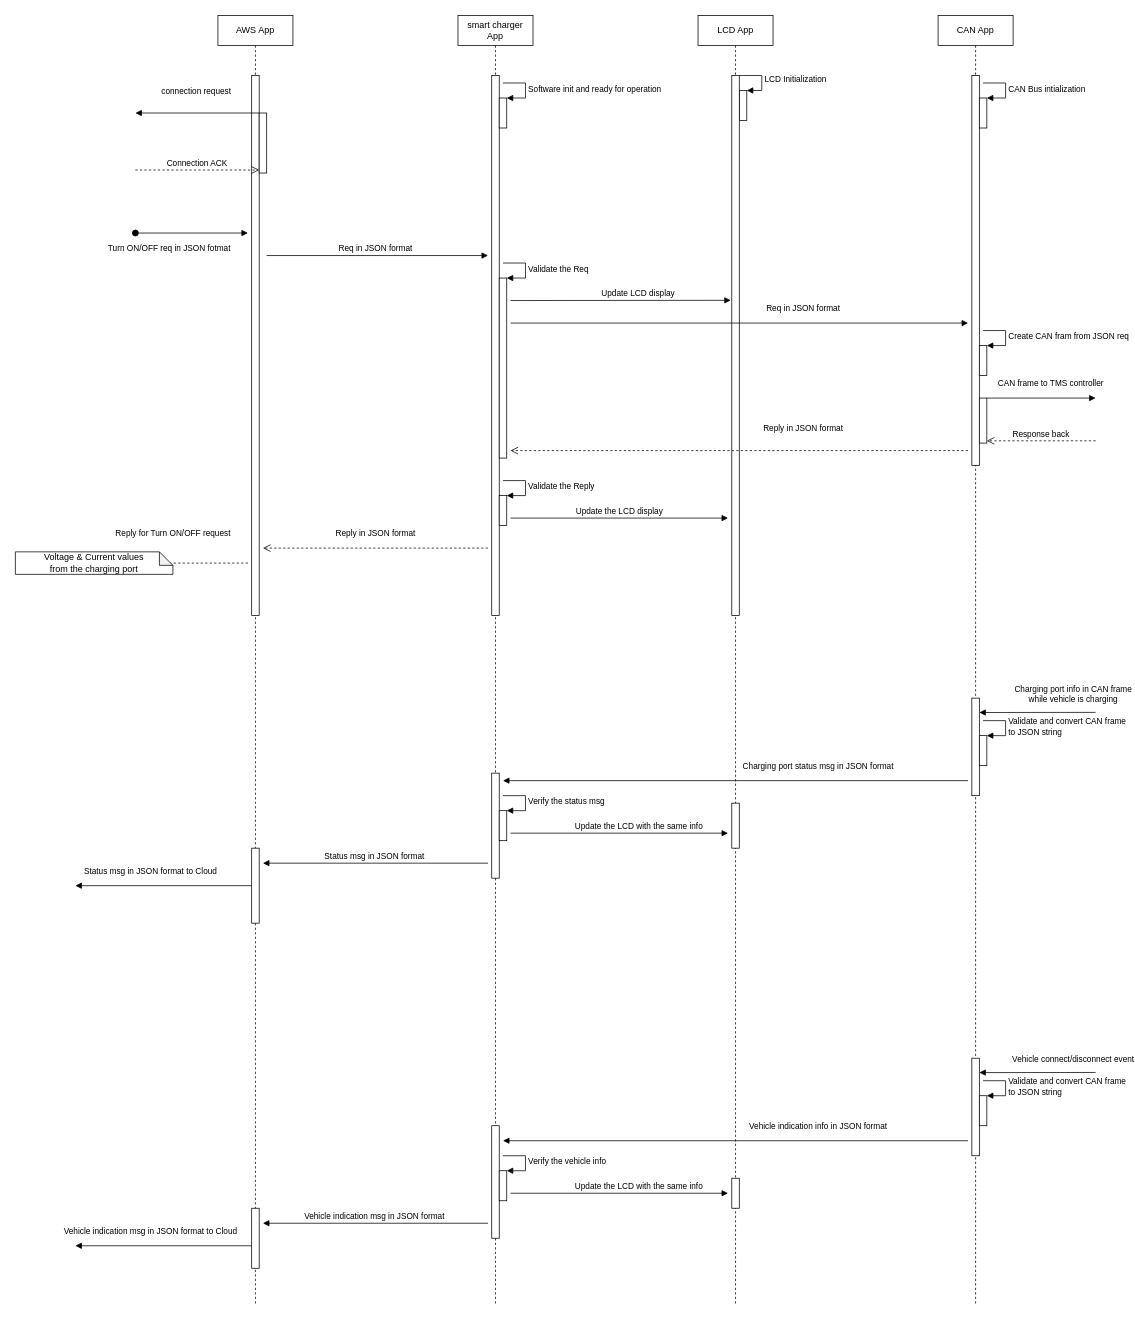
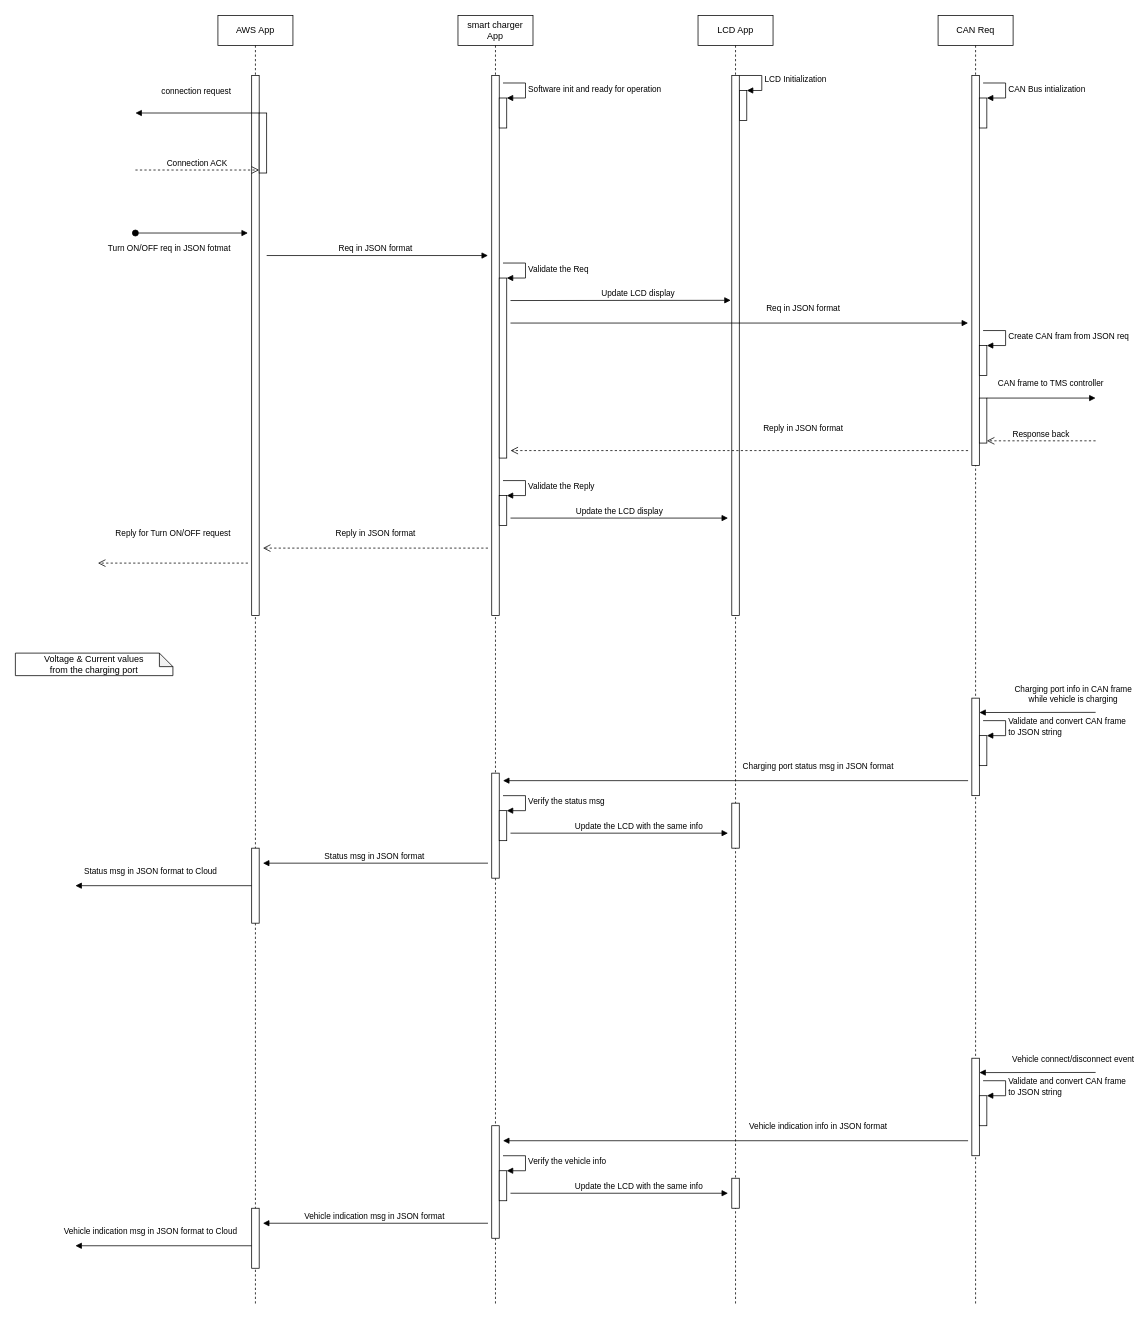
- <mxCell id="28" value="CAN App" style="shape=umlLifeline;perimeter=lifelinePerimeter;whiteSpace=wrap;html=1;container=1;collapsible=0;recursiveResize=0;outlineConnect=0;" vertex="1" parent="1"><mxGeometry x="1250" y="20" width="100" height="1720" as="geometry" /></mxCell>
+ <mxCell id="28" value="CAN Req" style="shape=umlLifeline;perimeter=lifelinePerimeter;whiteSpace=wrap;html=1;container=1;collapsible=0;recursiveResize=0;outlineConnect=0;" vertex="1" parent="1"><mxGeometry x="1250" y="20" width="100" height="1720" as="geometry" /></mxCell>
- <mxCell id="46" value="Voltage &amp;amp; Current values&lt;br&gt;from the charging port" style="shape=note;whiteSpace=wrap;html=1;backgroundOutline=1;darkOpacity=0.05;size=18;" vertex="1" parent="1"><mxGeometry x="20" y="735" width="210" height="30" as="geometry" /></mxCell>
+ <mxCell id="46" value="Voltage &amp;amp; Current values&lt;br&gt;from the charging port" style="shape=note;whiteSpace=wrap;html=1;backgroundOutline=1;darkOpacity=0.05;size=18;" vertex="1" parent="1"><mxGeometry x="20" y="870" width="210" height="30" as="geometry" /></mxCell>
